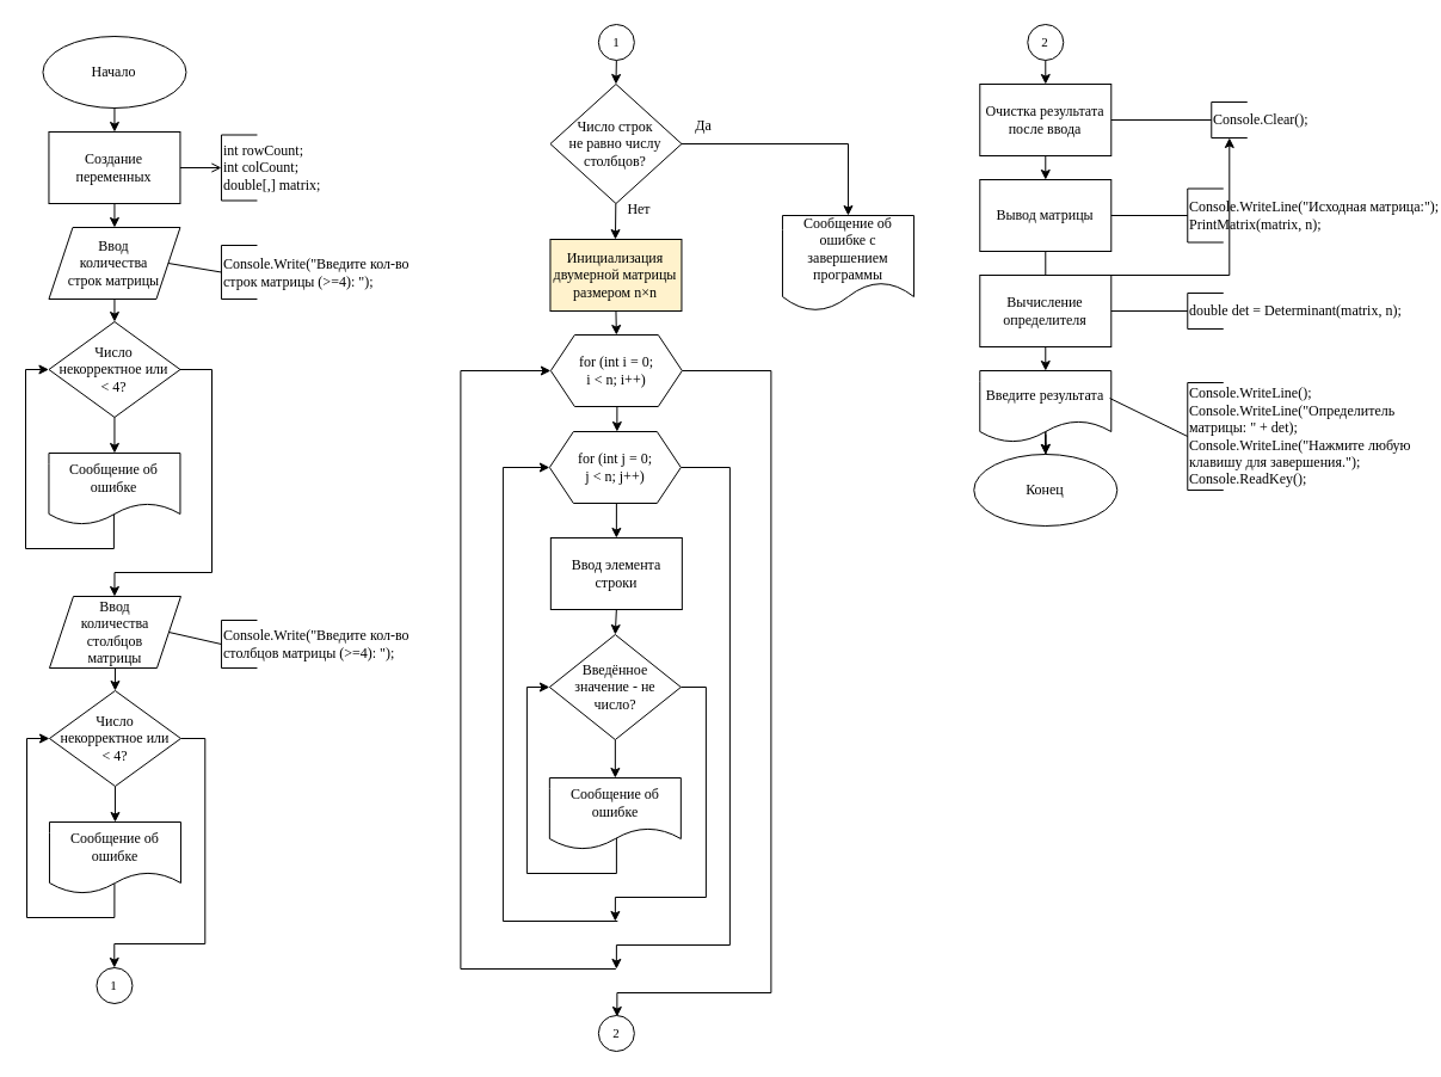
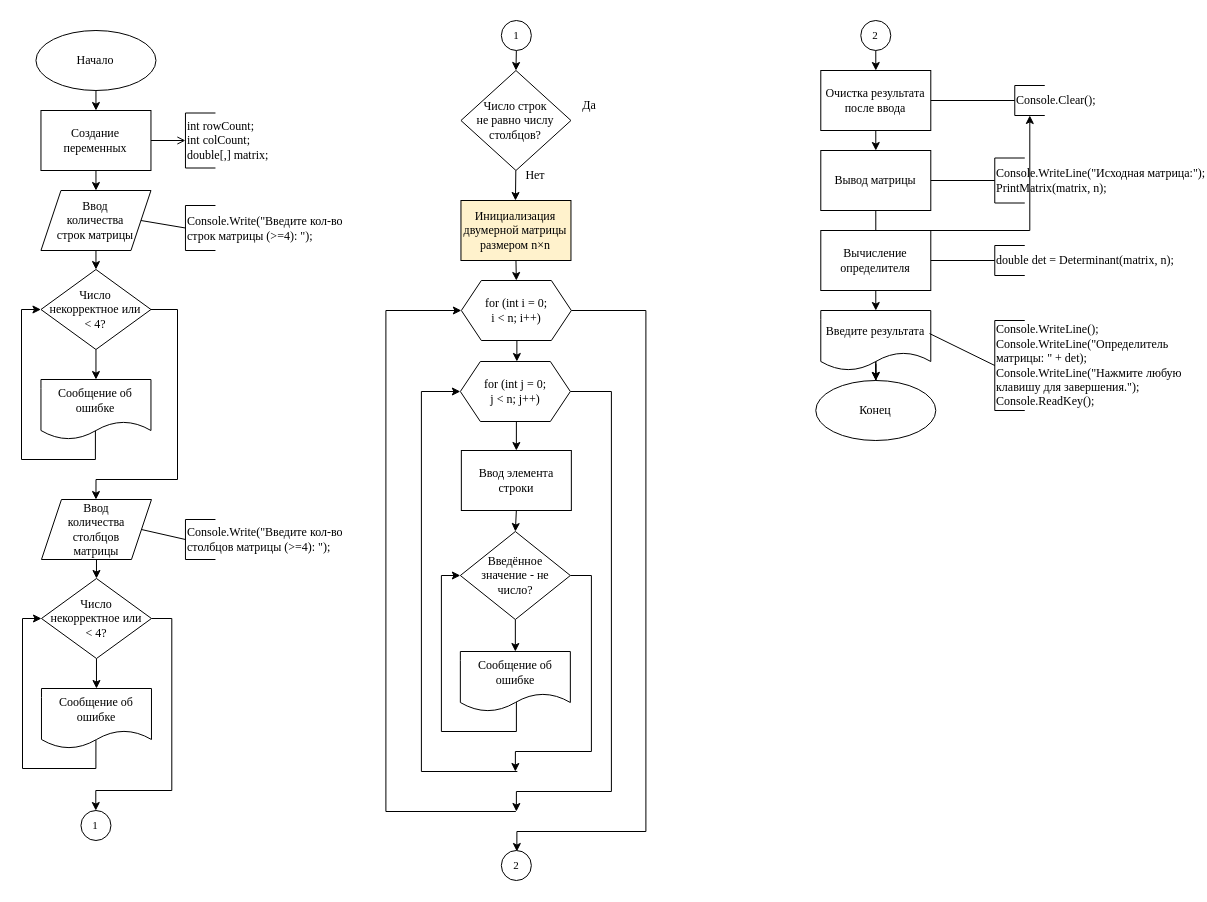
- <mxCell id="20" style="edgeStyle=orthogonalEdgeStyle;rounded=0;orthogonalLoop=1;jettySize=auto;html=1;exitX=1;exitY=0.5;exitDx=0;exitDy=0;entryX=0.5;entryY=0;entryDx=0;entryDy=0;" edge="1" parent="1" source="22" target="23"><mxGeometry relative="1" as="geometry"><mxPoint x="714.96" y="160" as="targetPoint" /><Array as="points"><mxPoint x="709.96" y="120" /></Array></mxGeometry></mxCell>
- <mxCell id="23" value="&lt;font face=&quot;Times New Roman&quot;&gt;Сообщение об ошибке с завершением программы&lt;/font&gt;" style="shape=document;whiteSpace=wrap;html=1;boundedLbl=1;" vertex="1" parent="1"><mxGeometry x="654.96" y="180" width="110" height="80" as="geometry" /></mxCell>
